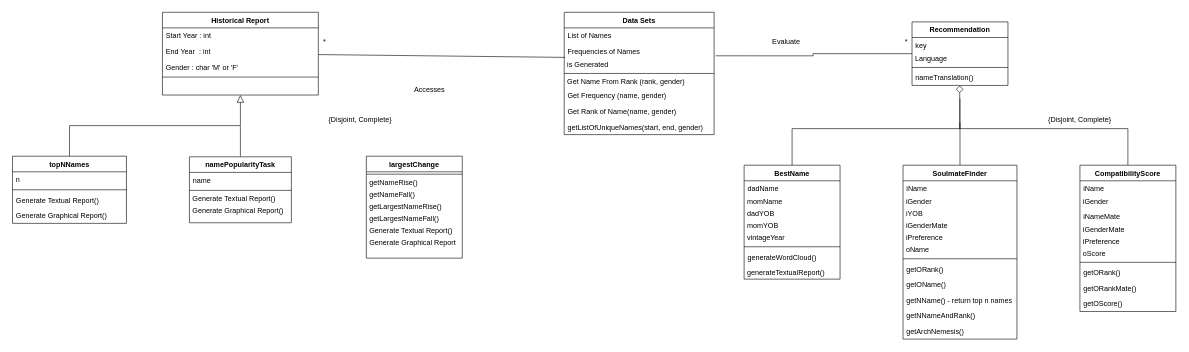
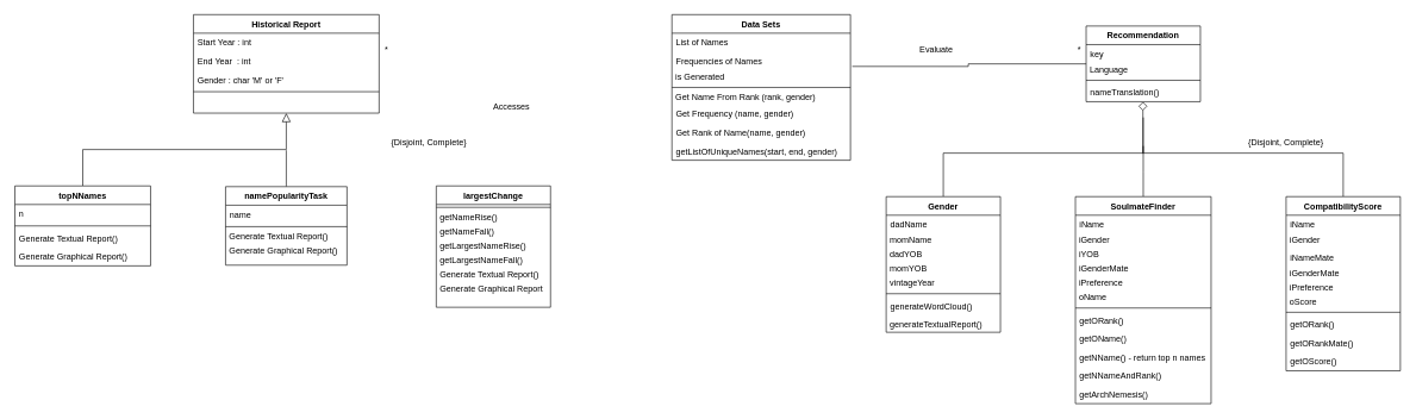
- <mxCell id="3" style="edgeStyle=none;rounded=0;orthogonalLoop=1;jettySize=auto;html=1;endArrow=none;endFill=0;strokeColor=#000000;entryX=0.006;entryY=-0.139;entryDx=0;entryDy=0;entryPerimeter=0;" parent="1" source="4" target="79" edge="1"><mxGeometry relative="1" as="geometry"><mxPoint x="850" y="89" as="targetPoint" /></mxGeometry></mxCell>
- <mxCell id="51" value="BestName" style="swimlane;fontStyle=1;align=center;verticalAlign=top;childLayout=stackLayout;horizontal=1;startSize=26;horizontalStack=0;resizeParent=1;resizeParentMax=0;resizeLast=0;collapsible=1;marginBottom=0;" parent="1" vertex="1"><mxGeometry x="1240" y="275" width="160" height="190" as="geometry" /></mxCell>
+ <mxCell id="51" value="Gender" style="swimlane;fontStyle=1;align=center;verticalAlign=top;childLayout=stackLayout;horizontal=1;startSize=26;horizontalStack=0;resizeParent=1;resizeParentMax=0;resizeLast=0;collapsible=1;marginBottom=0;" parent="1" vertex="1"><mxGeometry x="1240" y="275" width="160" height="190" as="geometry" /></mxCell>
